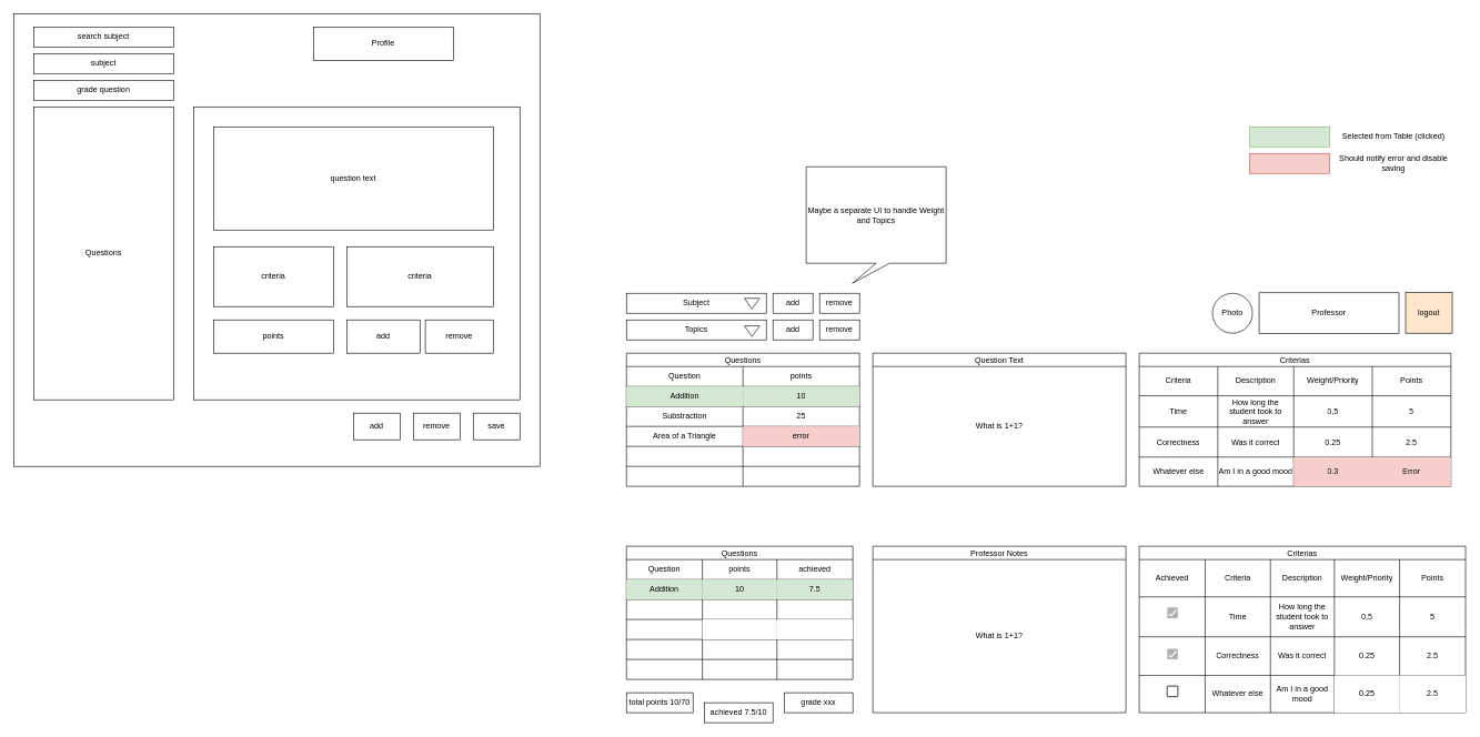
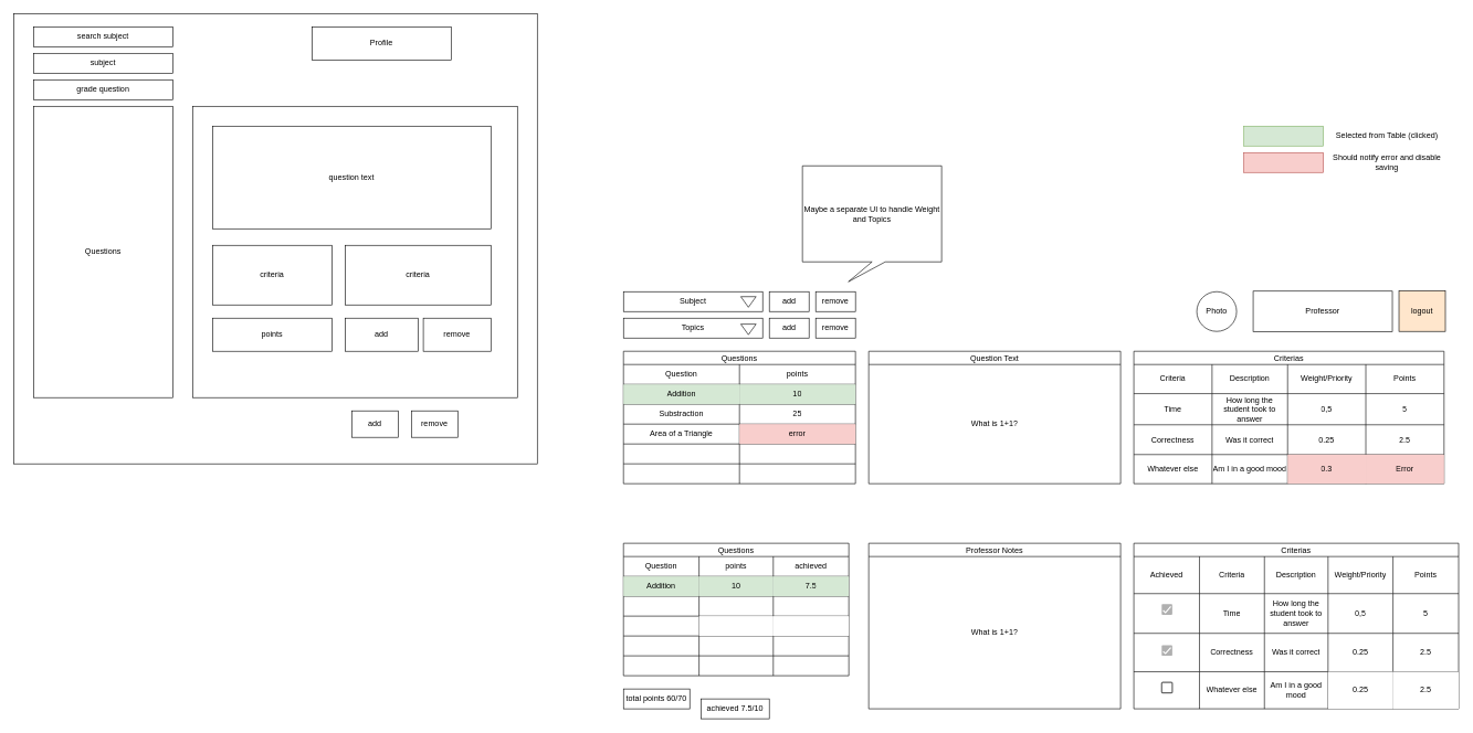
- <mxCell id="6" value="Photo" style="ellipse;whiteSpace=wrap;html=1;aspect=fixed;" vertex="1" parent="1"><mxGeometry x="1820" y="440" width="60" height="60" as="geometry" /></mxCell>
+ <mxCell id="6" value="Photo" style="ellipse;whiteSpace=wrap;html=1;aspect=fixed;" vertex="1" parent="1"><mxGeometry x="1805" y="440" width="60" height="60" as="geometry" /></mxCell>
- <mxCell id="16" value="save" style="rounded=0;whiteSpace=wrap;html=1;" vertex="1" parent="1"><mxGeometry x="710" y="620" width="70" height="40" as="geometry" /></mxCell>
- <mxCell id="132" value="total points 10/70" style="rounded=0;whiteSpace=wrap;html=1;" vertex="1" parent="1"><mxGeometry x="940" y="1040" width="100" height="30" as="geometry" /></mxCell>
+ <mxCell id="132" value="total points 60/70" style="rounded=0;whiteSpace=wrap;html=1;" vertex="1" parent="1"><mxGeometry x="940" y="1040" width="100" height="30" as="geometry" /></mxCell>
- <mxCell id="134" value="grade xxx" style="rounded=0;whiteSpace=wrap;html=1;" vertex="1" parent="1"><mxGeometry x="1177" y="1040" width="103" height="30" as="geometry" /></mxCell>
